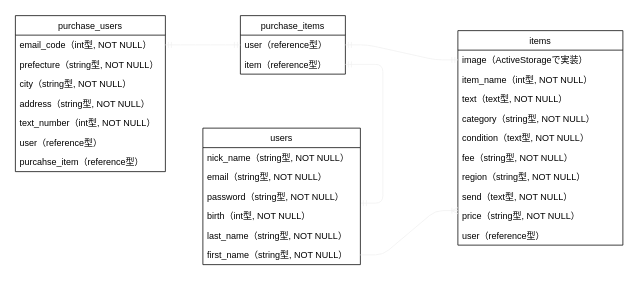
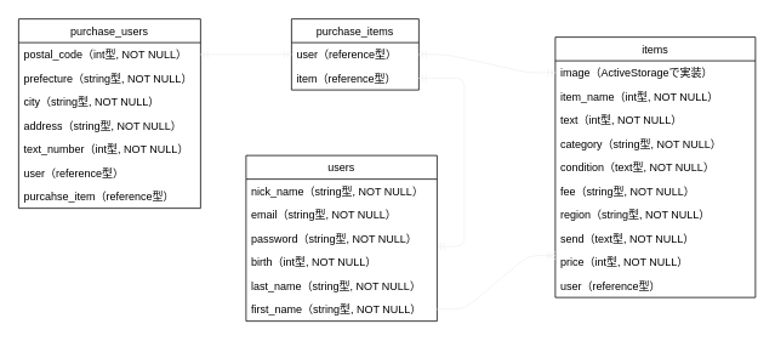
- <mxCell id="18" value="email_code（int型, NOT NULL）" style="text;strokeColor=none;fillColor=none;align=left;verticalAlign=top;spacingLeft=4;spacingRight=4;overflow=hidden;rotatable=0;points=[[0,0.5],[1,0.5]];portConstraint=eastwest;" parent="17" vertex="1"><mxGeometry y="26" width="200" height="26" as="geometry" /></mxCell>
+ <mxCell id="18" value="postal_code（int型, NOT NULL）" style="text;strokeColor=none;fillColor=none;align=left;verticalAlign=top;spacingLeft=4;spacingRight=4;overflow=hidden;rotatable=0;points=[[0,0.5],[1,0.5]];portConstraint=eastwest;" parent="17" vertex="1"><mxGeometry y="26" width="200" height="26" as="geometry" /></mxCell>
- <mxCell id="5" value="text（text型, NOT NULL）" style="text;strokeColor=none;fillColor=none;align=left;verticalAlign=top;spacingLeft=4;spacingRight=4;overflow=hidden;rotatable=0;points=[[0,0.5],[1,0.5]];portConstraint=eastwest;" parent="2" vertex="1"><mxGeometry y="78" width="220" height="26" as="geometry" /></mxCell>
+ <mxCell id="5" value="text（int型, NOT NULL）" style="text;strokeColor=none;fillColor=none;align=left;verticalAlign=top;spacingLeft=4;spacingRight=4;overflow=hidden;rotatable=0;points=[[0,0.5],[1,0.5]];portConstraint=eastwest;" parent="2" vertex="1"><mxGeometry y="78" width="220" height="26" as="geometry" /></mxCell>
- <mxCell id="11" value="price（string型, NOT NULL）" style="text;strokeColor=none;fillColor=none;align=left;verticalAlign=top;spacingLeft=4;spacingRight=4;overflow=hidden;rotatable=0;points=[[0,0.5],[1,0.5]];portConstraint=eastwest;" parent="2" vertex="1"><mxGeometry y="234" width="220" height="26" as="geometry" /></mxCell>
+ <mxCell id="11" value="price（int型, NOT NULL）" style="text;strokeColor=none;fillColor=none;align=left;verticalAlign=top;spacingLeft=4;spacingRight=4;overflow=hidden;rotatable=0;points=[[0,0.5],[1,0.5]];portConstraint=eastwest;" parent="2" vertex="1"><mxGeometry y="234" width="220" height="26" as="geometry" /></mxCell>
